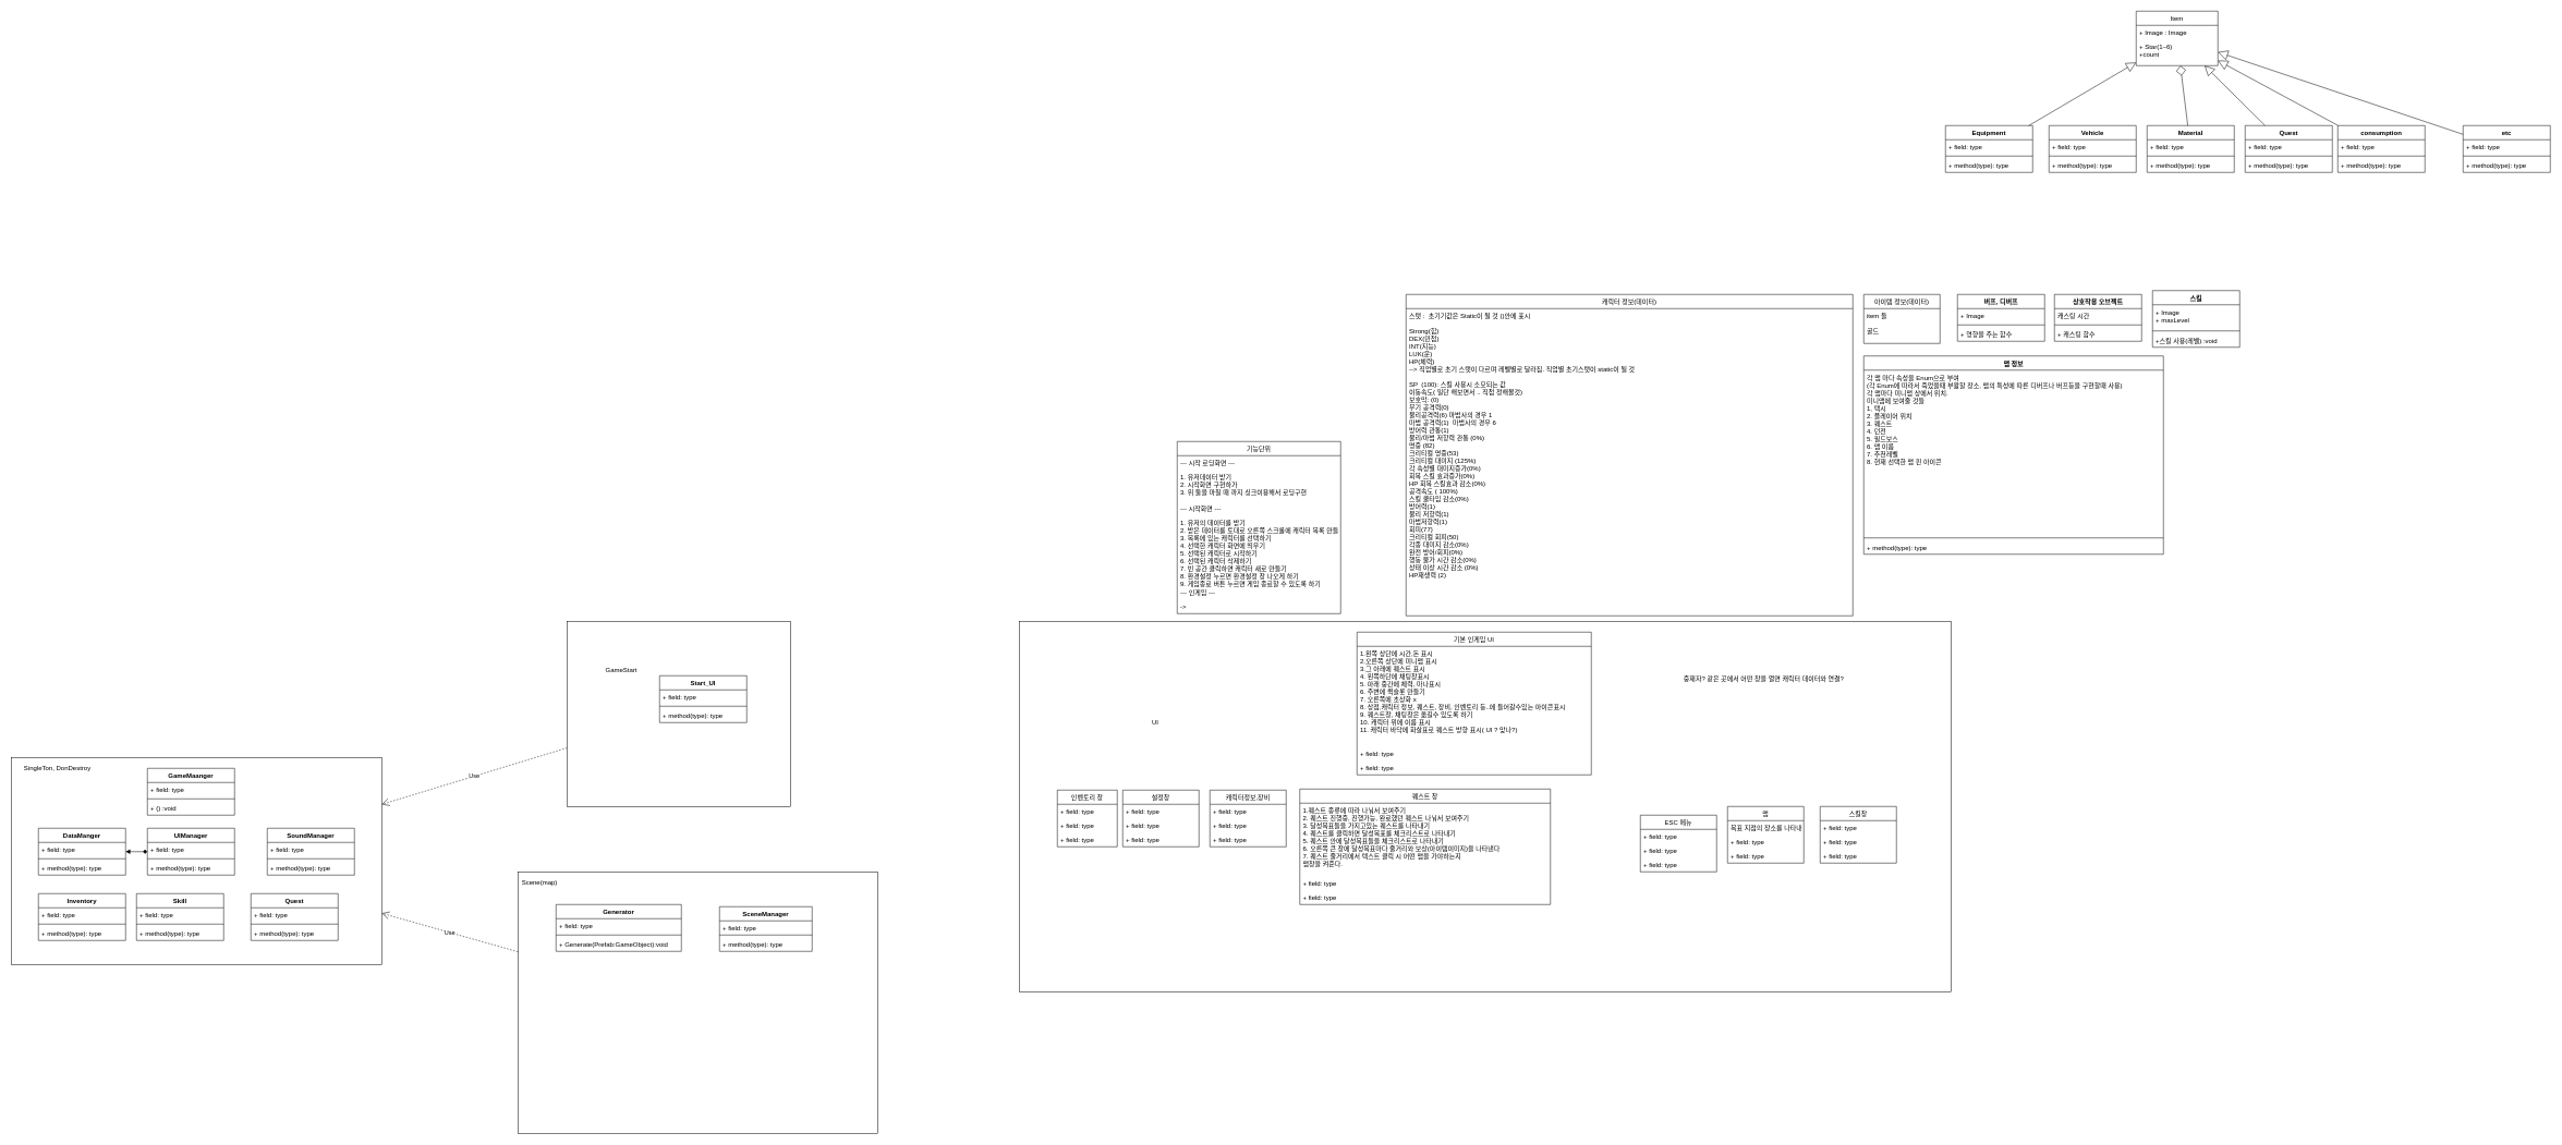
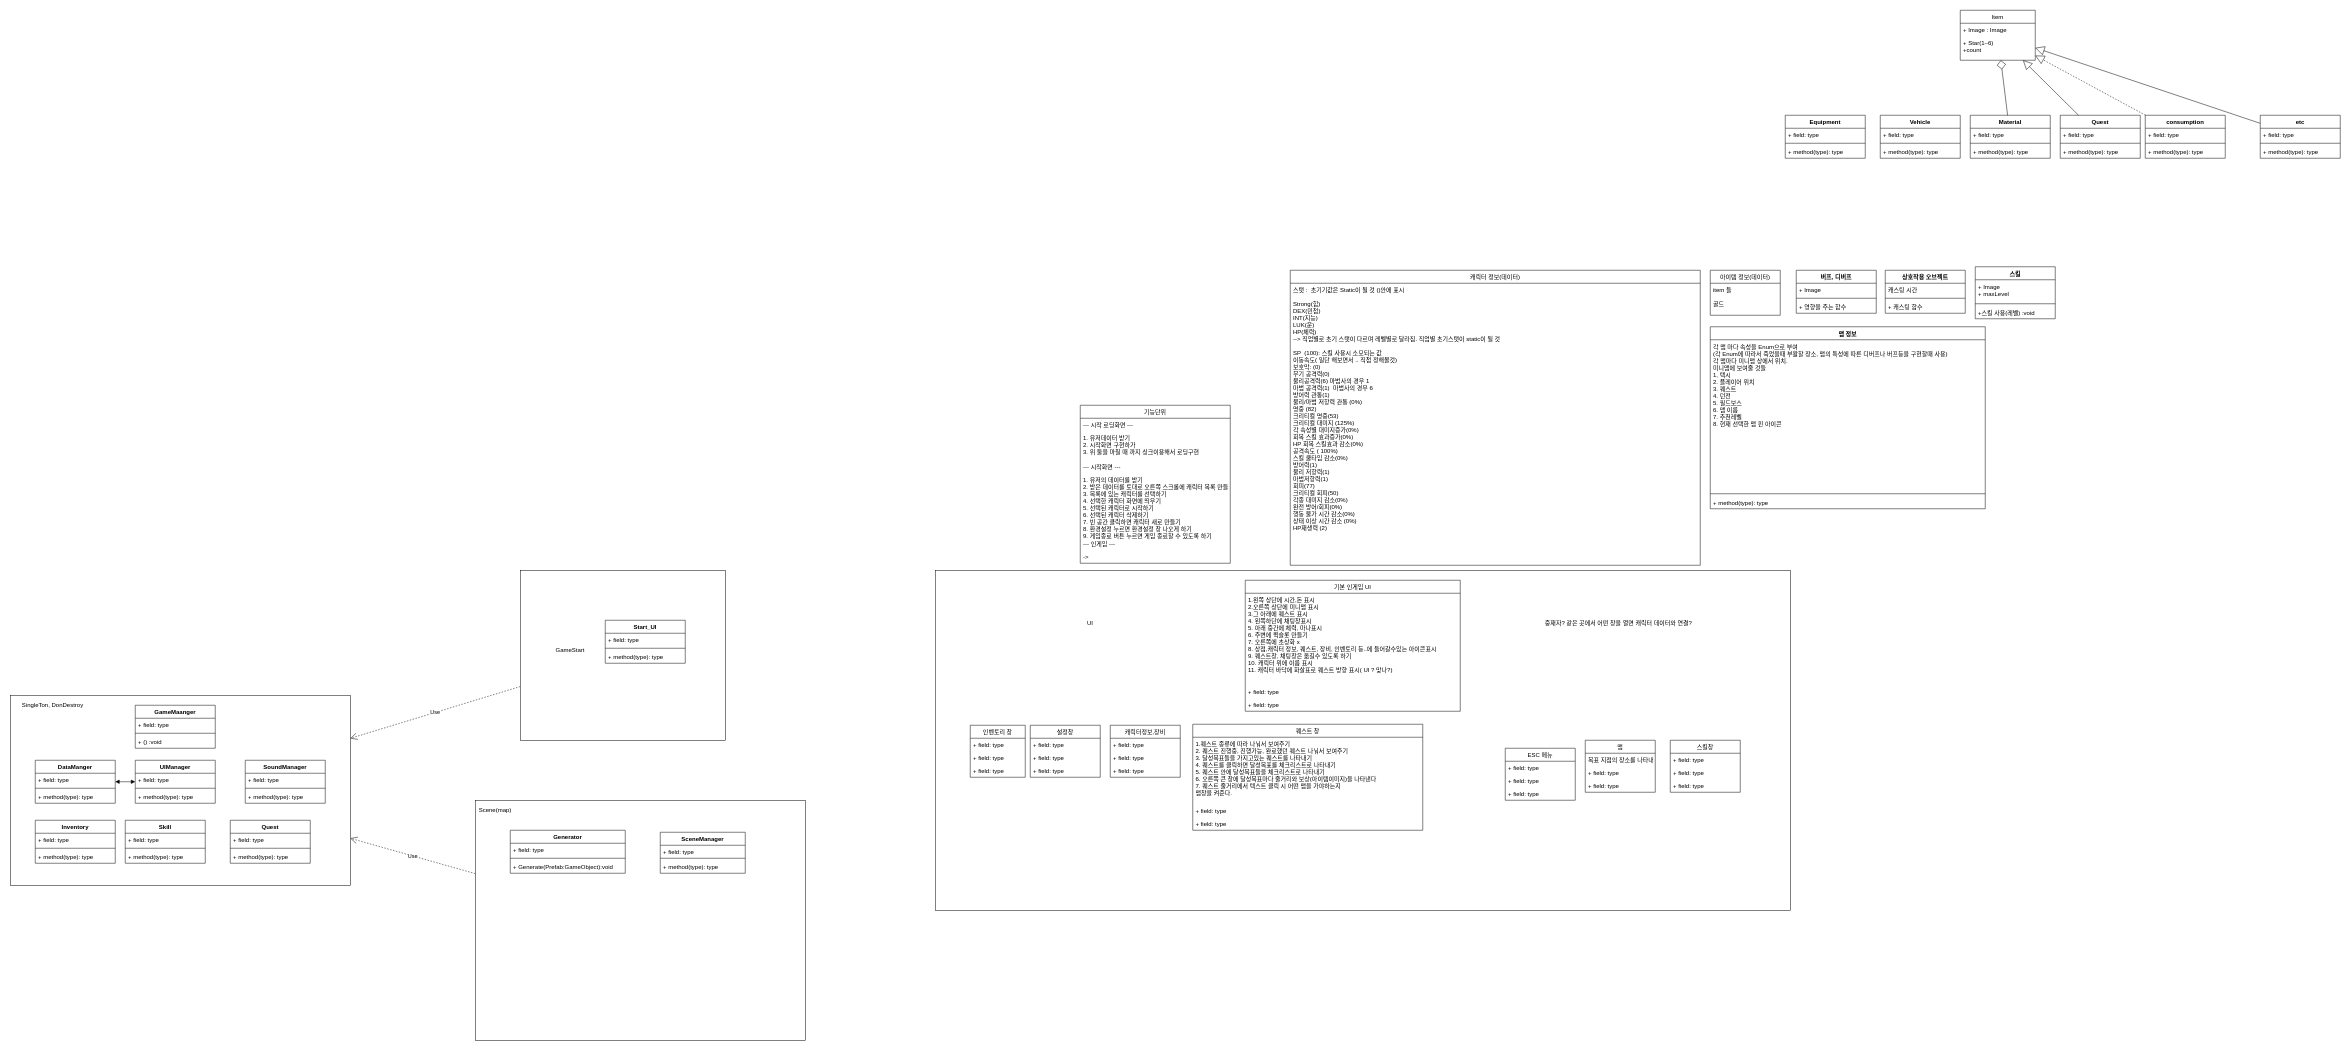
- <mxCell id="130" value="" style="endArrow=block;endSize=16;endFill=0;html=1;" parent="1" source="119" target="100" edge="1"><mxGeometry width="160" relative="1" as="geometry"><mxPoint x="4161.494" y="240" as="sourcePoint" /><mxPoint x="4068.994" y="158" as="targetPoint" /></mxGeometry></mxCell>
+ <mxCell id="130" value="" style="endArrow=block;endSize=16;endFill=0;html=1;dashed=1;" parent="1" source="119" target="100" edge="1"><mxGeometry width="160" relative="1" as="geometry"><mxPoint x="4161.494" y="240" as="sourcePoint" /><mxPoint x="4068.994" y="158" as="targetPoint" /></mxGeometry></mxCell>
- <mxCell id="127" value="" style="endArrow=block;endSize=16;endFill=0;html=1;" parent="1" source="103" target="100" edge="1"><mxGeometry width="160" relative="1" as="geometry"><mxPoint x="3900" y="280" as="sourcePoint" /><mxPoint x="4060" y="280" as="targetPoint" /></mxGeometry></mxCell>
- <mxCell id="54" value="GameStart" style="text;html=1;strokeColor=none;fillColor=none;align=center;verticalAlign=middle;whiteSpace=wrap;rounded=0;" parent="48" vertex="1"><mxGeometry x="80" y="80" width="40" height="20" as="geometry" /></mxCell>
+ <mxCell id="54" value="GameStart" style="text;html=1;strokeColor=none;fillColor=none;align=center;verticalAlign=middle;whiteSpace=wrap;rounded=0;" parent="48" vertex="1"><mxGeometry x="80" y="150" width="40" height="20" as="geometry" /></mxCell>
- <mxCell id="97" value="UI" style="text;html=1;strokeColor=none;fillColor=none;align=center;verticalAlign=middle;whiteSpace=wrap;rounded=0;" parent="1" vertex="1"><mxGeometry x="2060" y="1280" width="120" height="90" as="geometry" /></mxCell>
+ <mxCell id="97" value="UI" style="text;html=1;strokeColor=none;fillColor=none;align=center;verticalAlign=middle;whiteSpace=wrap;rounded=0;" parent="1" vertex="1"><mxGeometry x="2120" y="1200" width="120" height="90" as="geometry" /></mxCell>
- <mxCell id="30" value="" style="endArrow=diamond;startArrow=block;endFill=1;startFill=1;html=1;" parent="15" source="25" target="21" edge="1"><mxGeometry width="160" relative="1" as="geometry"><mxPoint x="330" y="410" as="sourcePoint" /><mxPoint x="490" y="410" as="targetPoint" /></mxGeometry></mxCell>
+ <mxCell id="30" value="" style="endArrow=block;startArrow=block;endFill=1;startFill=1;html=1;" parent="15" source="25" target="21" edge="1"><mxGeometry width="160" relative="1" as="geometry"><mxPoint x="330" y="410" as="sourcePoint" /><mxPoint x="490" y="410" as="targetPoint" /></mxGeometry></mxCell>
